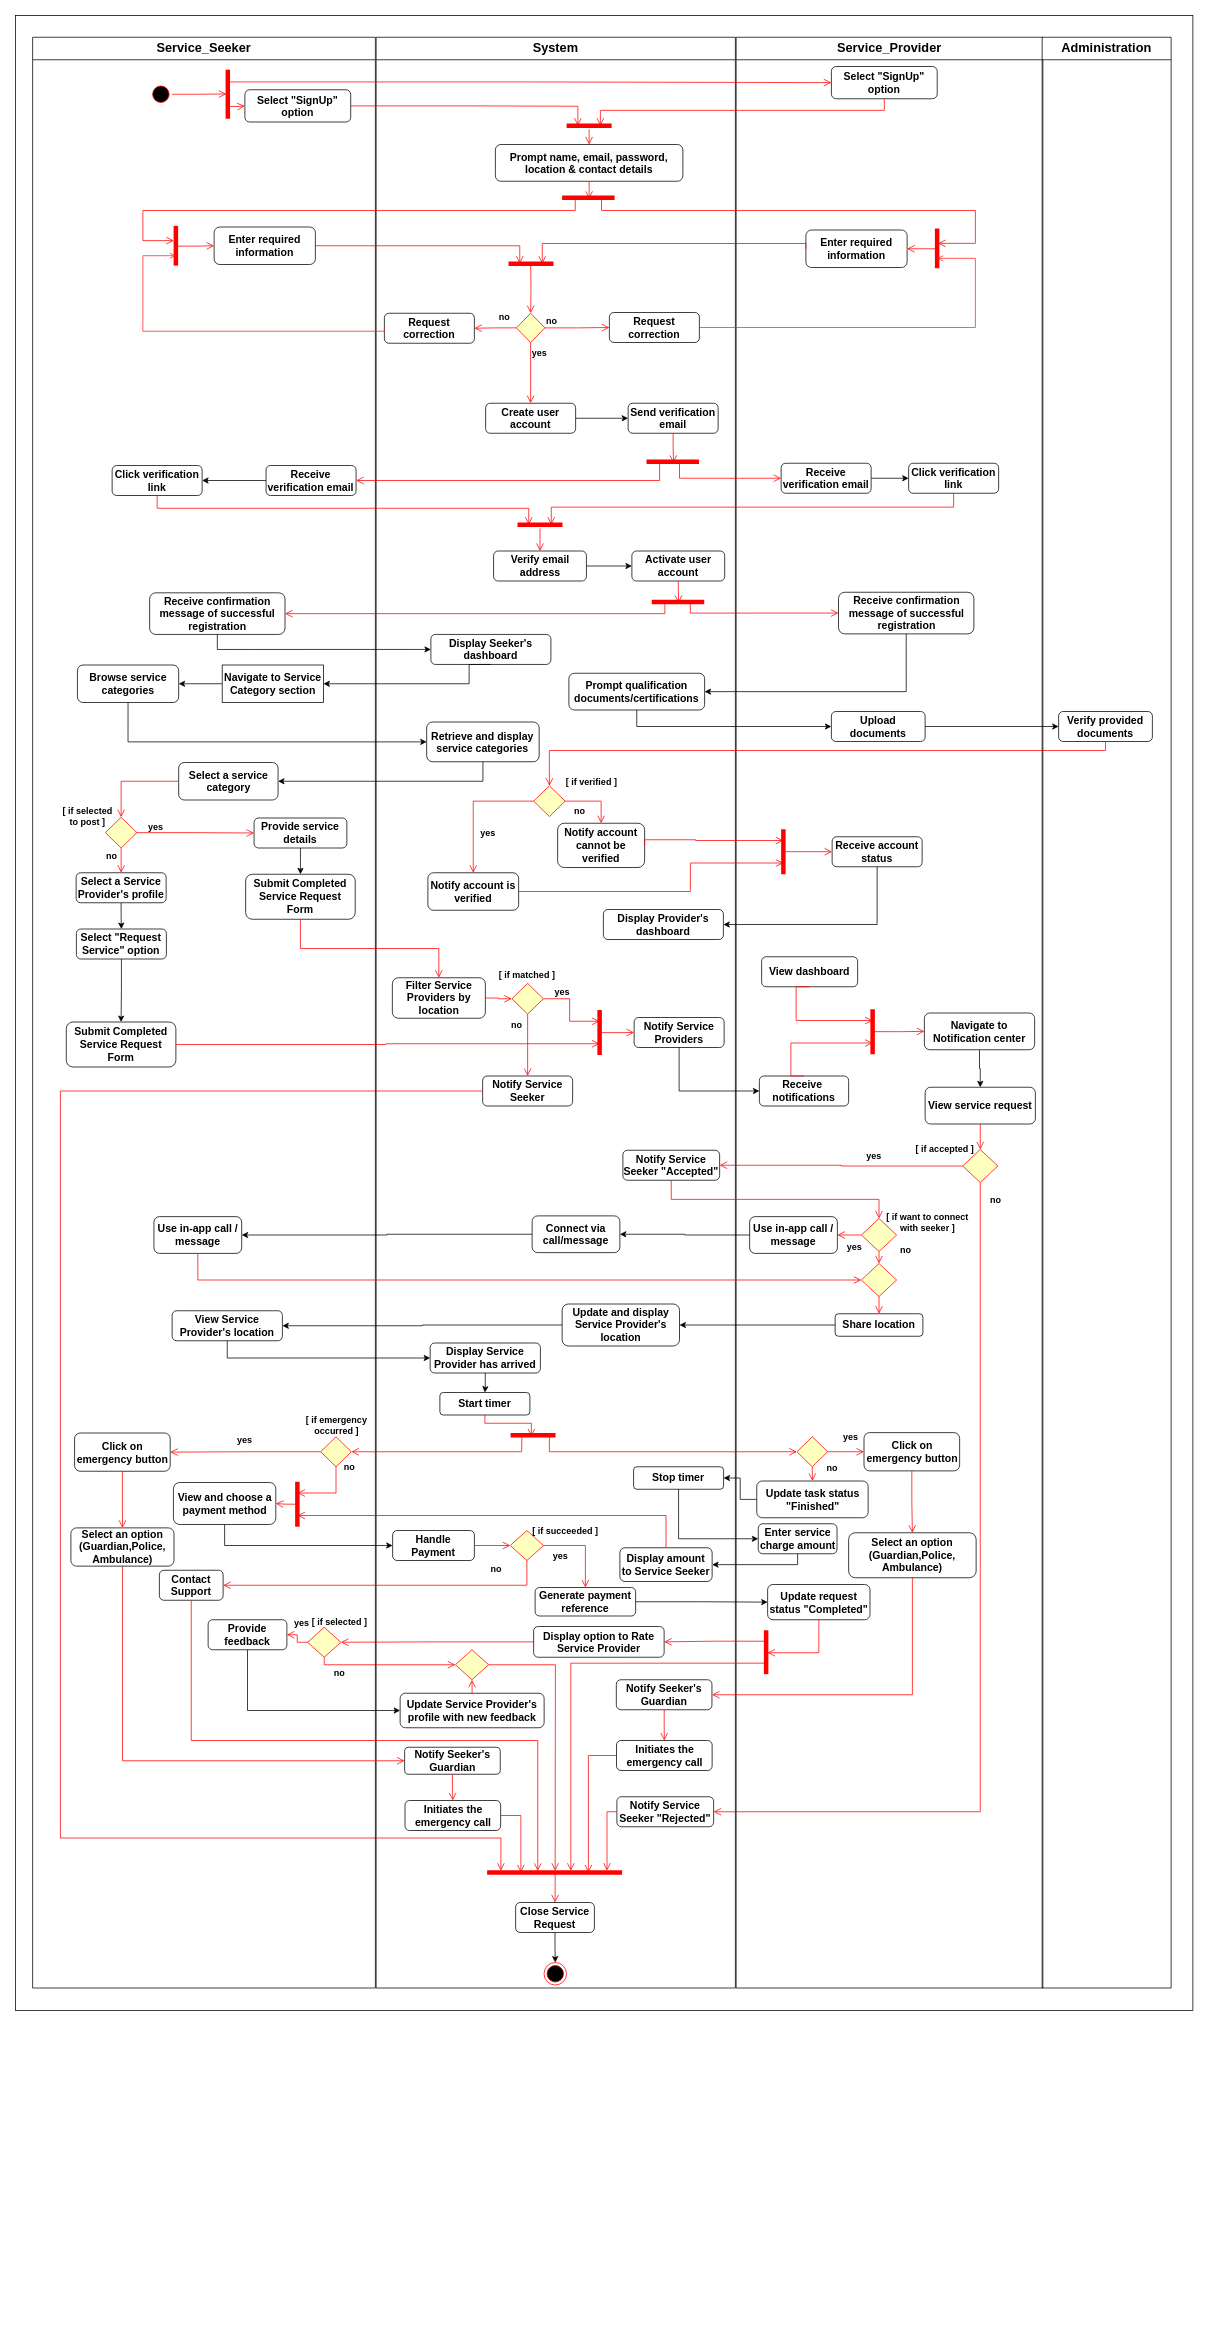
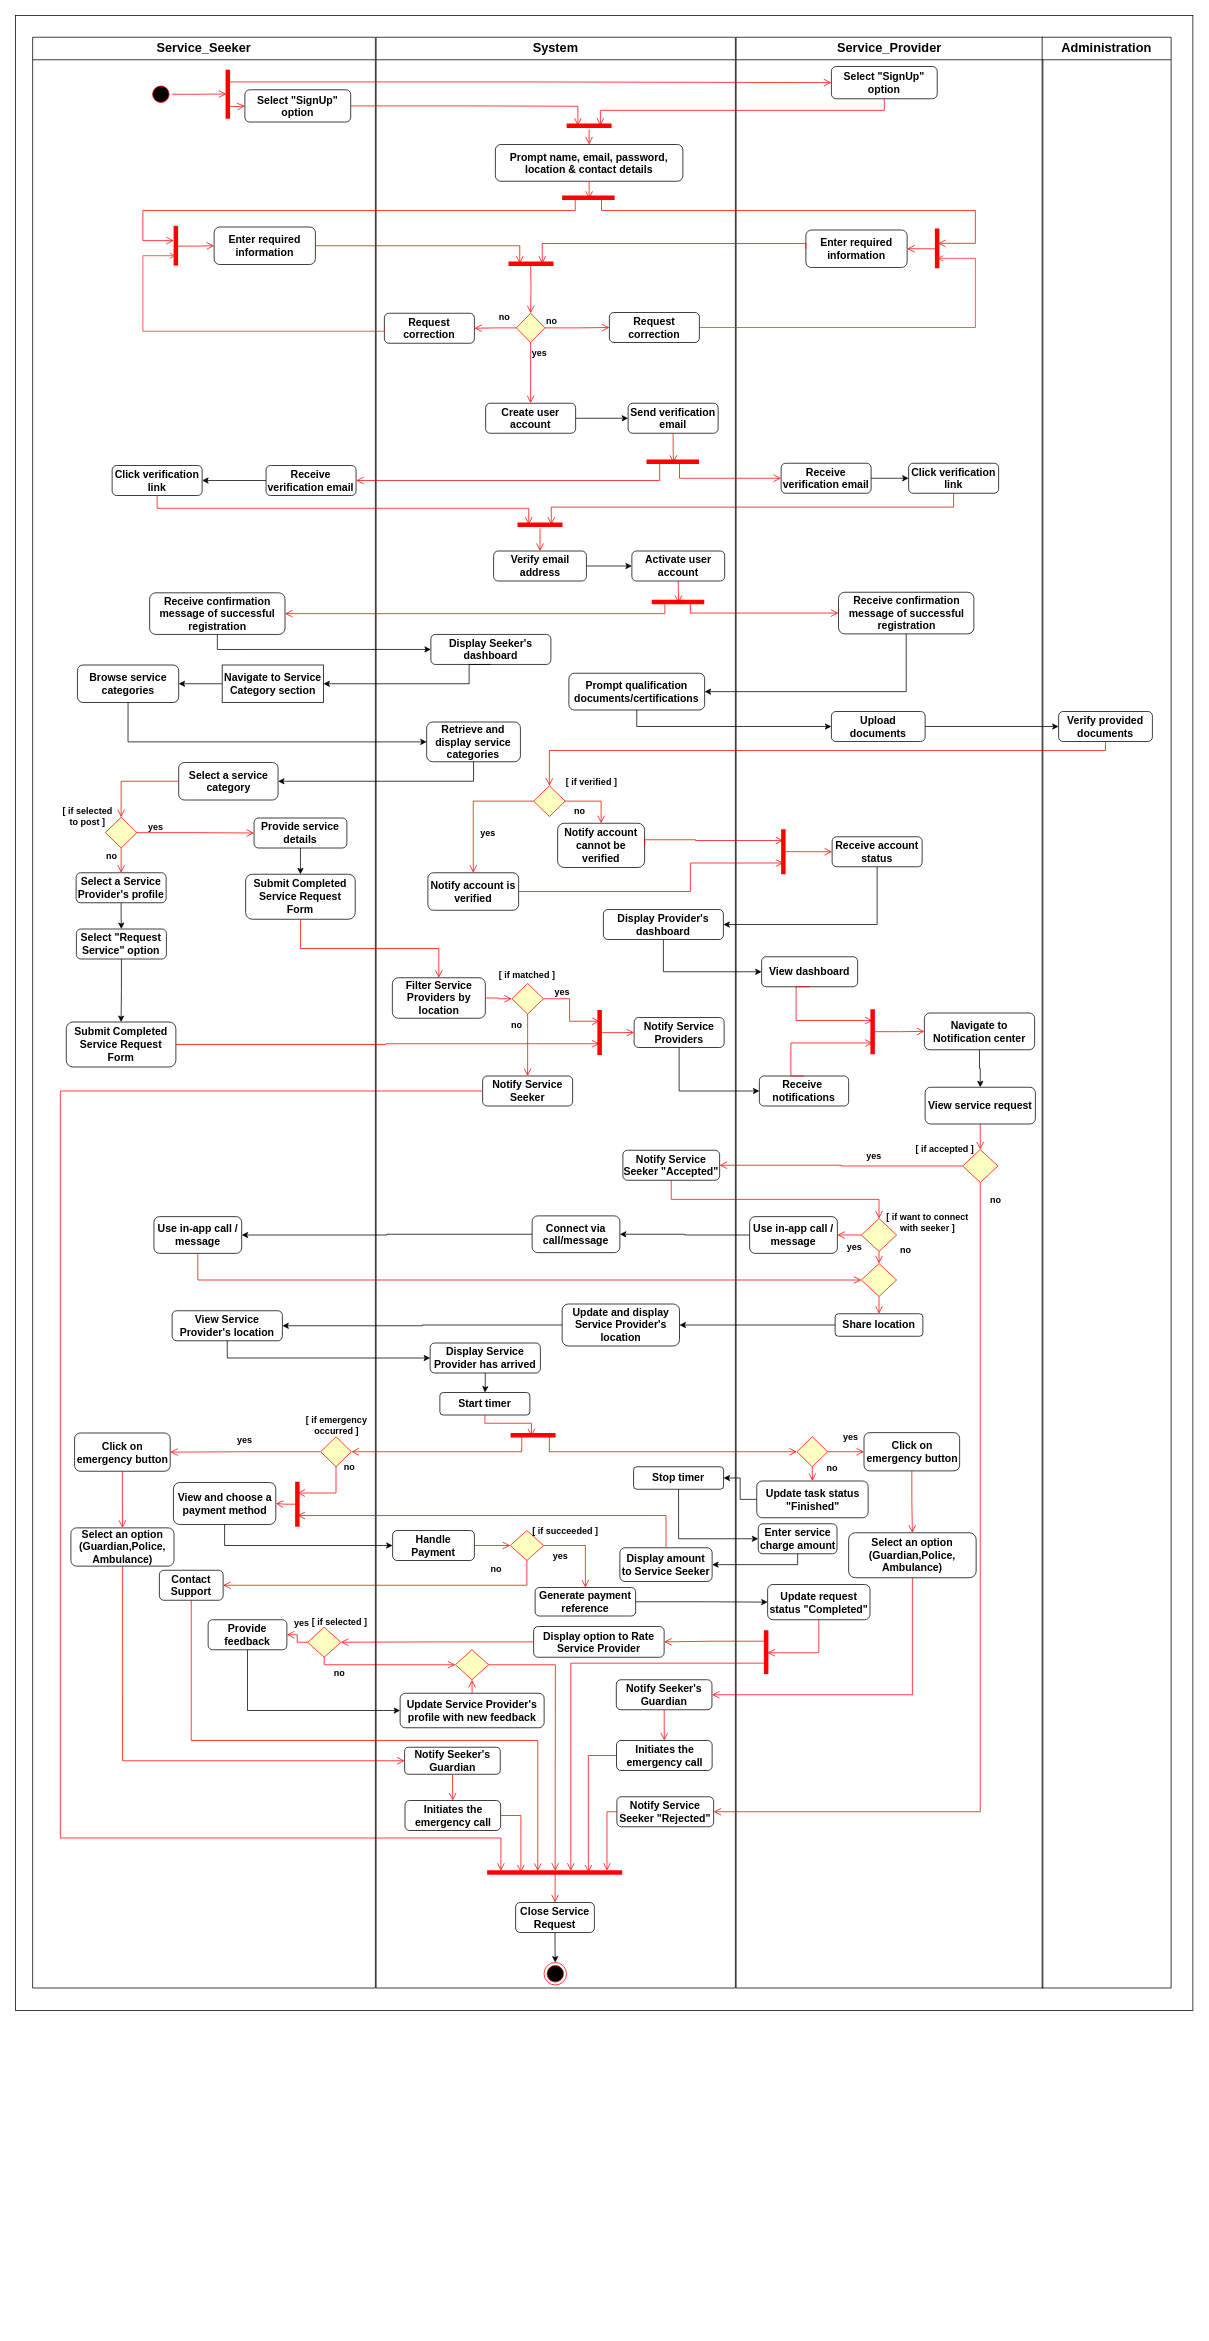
- <mxCell id="22" value="&lt;h3&gt;Retrieve and display service categories&lt;/h3&gt;" style="rounded=1;whiteSpace=wrap;html=1;" parent="3" vertex="1"><mxGeometry x="67.38" y="913" width="150" height="53" as="geometry" /></mxCell>
+ <mxCell id="22" value="&lt;h3&gt;Retrieve and display service categories&lt;/h3&gt;" style="rounded=1;whiteSpace=wrap;html=1;" parent="3" vertex="1"><mxGeometry x="67.38" y="913" width="125" height="53" as="geometry" /></mxCell>
+ <mxCell id="200" value="" style="edgeStyle=orthogonalEdgeStyle;rounded=0;orthogonalLoop=1;jettySize=auto;html=1;fontFamily=Helvetica;fontSize=12;fontColor=default;fontStyle=1;entryX=0;entryY=0.5;entryDx=0;entryDy=0;exitX=0.5;exitY=1;exitDx=0;exitDy=0;" parent="1" source="41" target="140" edge="1"><mxGeometry relative="1" as="geometry" /></mxCell>
